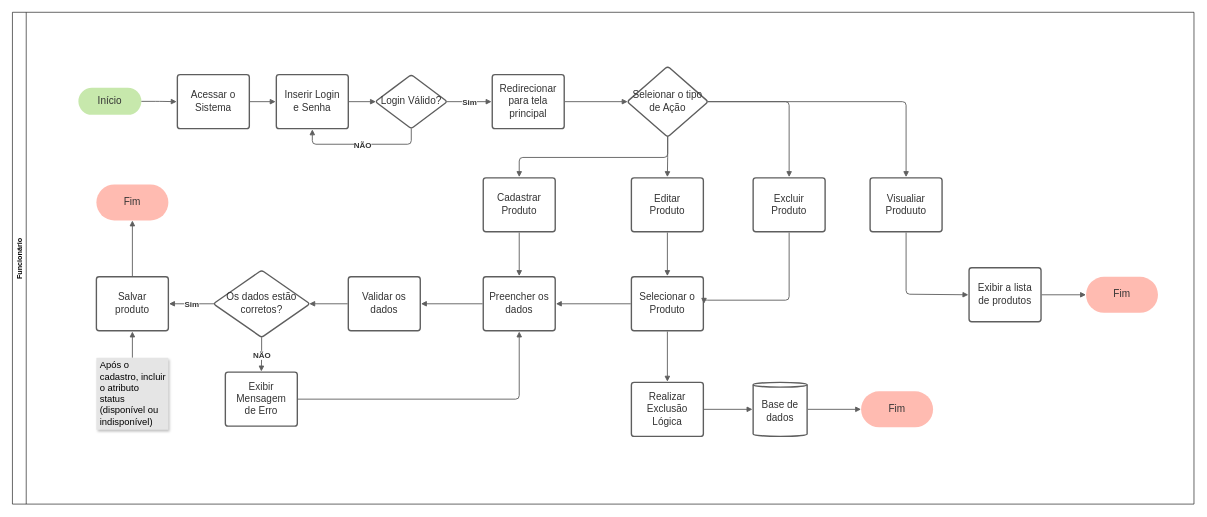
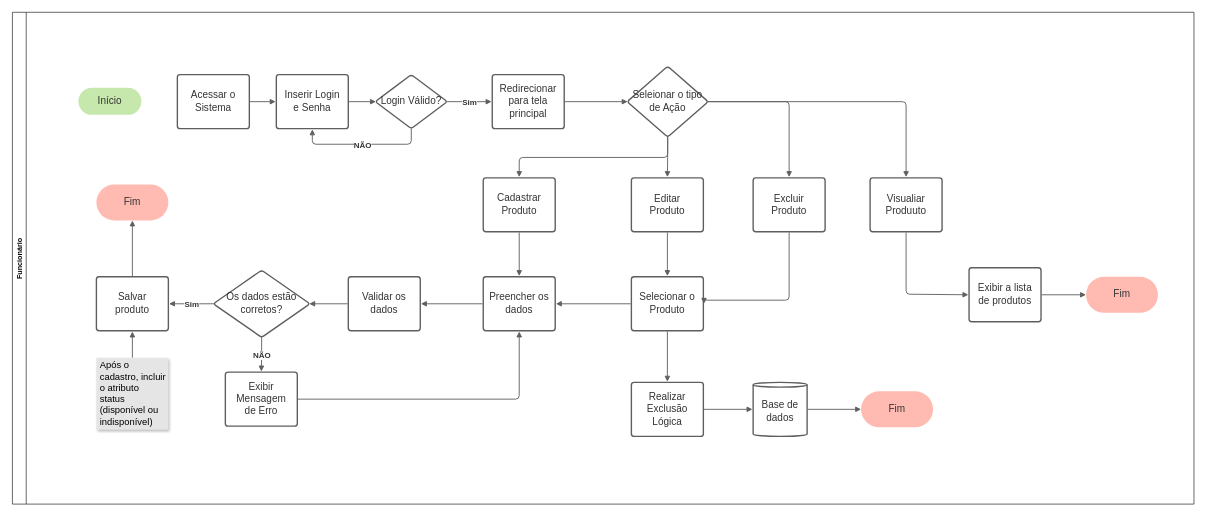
- <mxCell id="3" value="" style="html=1;jettySize=18;whiteSpace=wrap;fontSize=13;strokeColor=#5E5E5E;strokeWidth=1.5;rounded=1;arcSize=12;edgeStyle=orthogonalEdgeStyle;startArrow=none;;endArrow=block;endFill=1;;exitX=1;exitY=0.5;exitPerimeter=0;entryX=-0.009;entryY=0.5;entryPerimeter=0;" edge="1" parent="1" source="2" target="4"><mxGeometry width="100" height="100" relative="1" as="geometry"><Array as="points" /></mxGeometry></mxCell>
